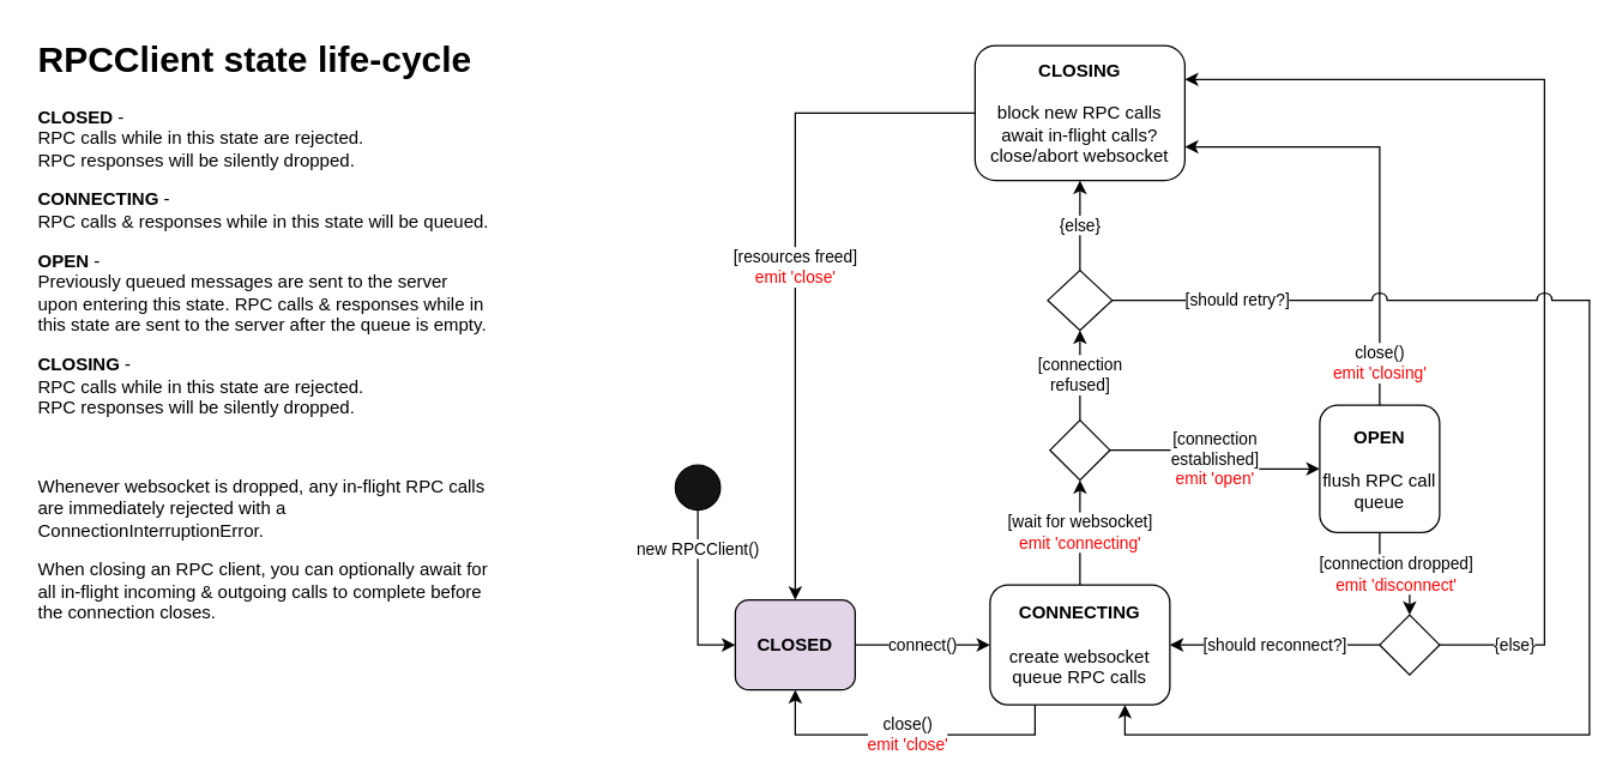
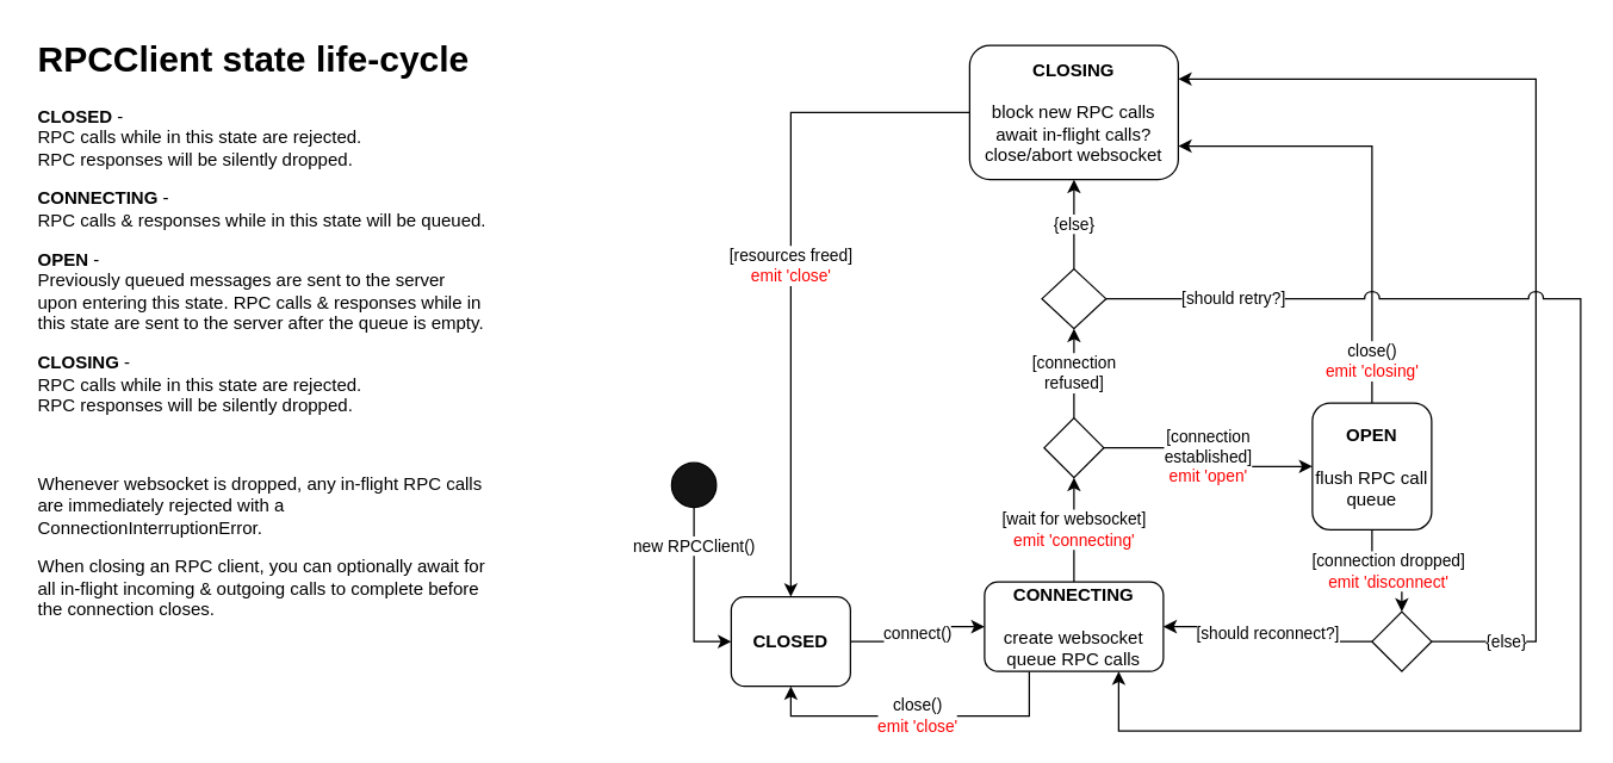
- <mxCell id="3" value="&lt;b&gt;CLOSED&lt;/b&gt;" style="rounded=1;whiteSpace=wrap;html=1;fillColor=#e1d5e7;" parent="1" vertex="1"><mxGeometry x="490" y="400" width="80" height="60" as="geometry" /></mxCell>
+ <mxCell id="3" value="&lt;b&gt;CLOSED&lt;/b&gt;" style="rounded=1;whiteSpace=wrap;html=1;" parent="1" vertex="1"><mxGeometry x="490" y="400" width="80" height="60" as="geometry" /></mxCell>
- <mxCell id="14" value="&lt;b&gt;CONNECTING&lt;/b&gt;&lt;br&gt;&lt;br&gt;create websocket&lt;br&gt;queue RPC calls" style="rounded=1;whiteSpace=wrap;html=1;" parent="1" vertex="1"><mxGeometry x="660" y="390" width="120" height="80" as="geometry" /></mxCell>
+ <mxCell id="14" value="&lt;b&gt;CONNECTING&lt;/b&gt;&lt;br&gt;&lt;br&gt;create websocket&lt;br&gt;queue RPC calls" style="rounded=1;whiteSpace=wrap;html=1;" parent="1" vertex="1"><mxGeometry x="660" y="390" width="120" height="60" as="geometry" /></mxCell>
